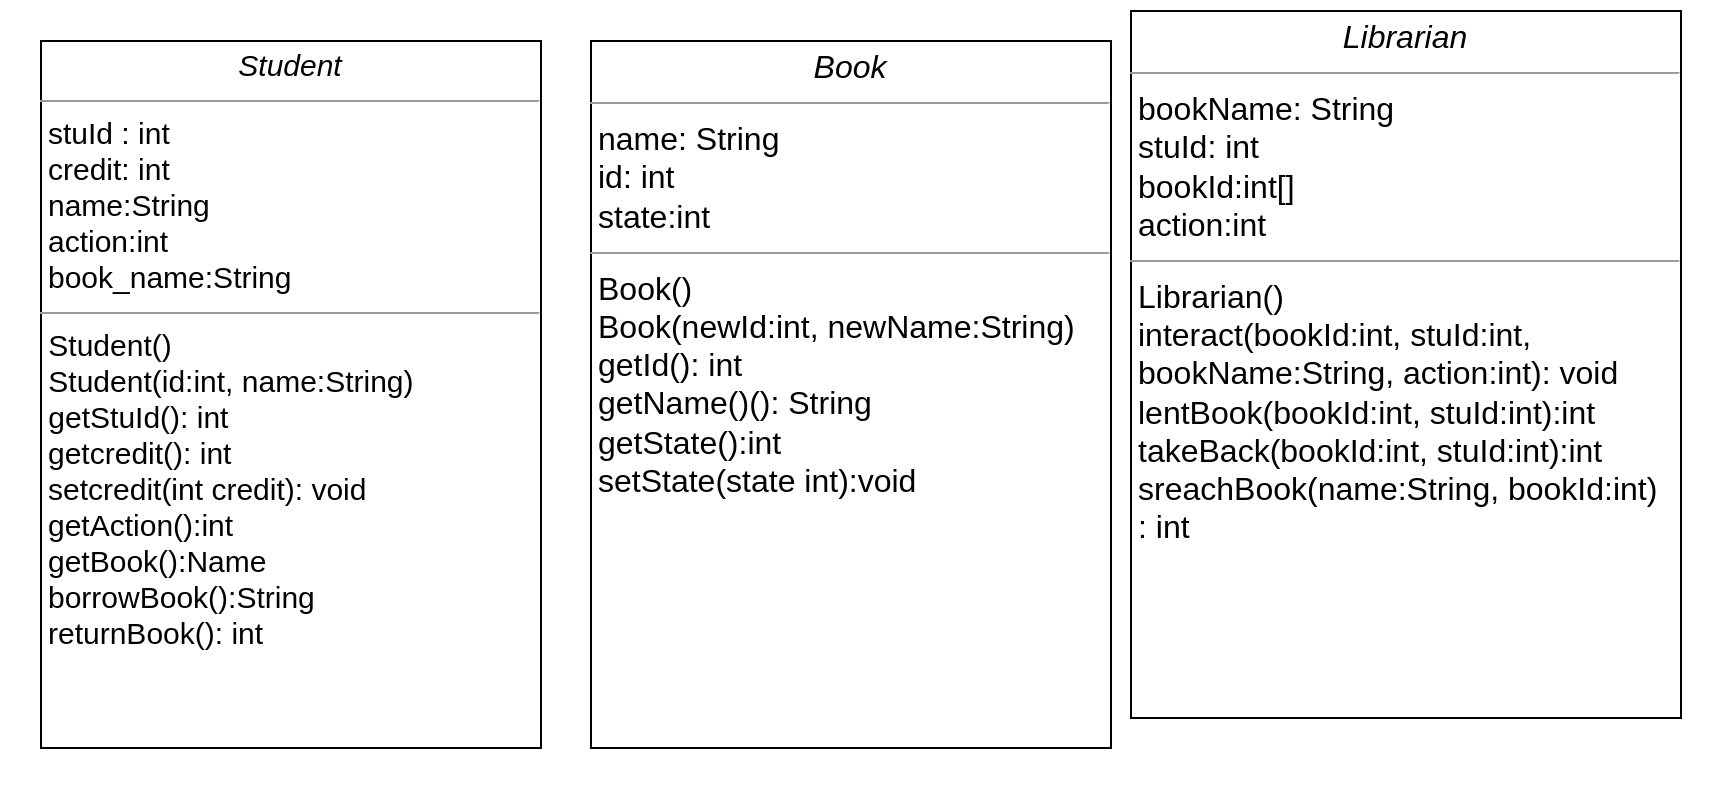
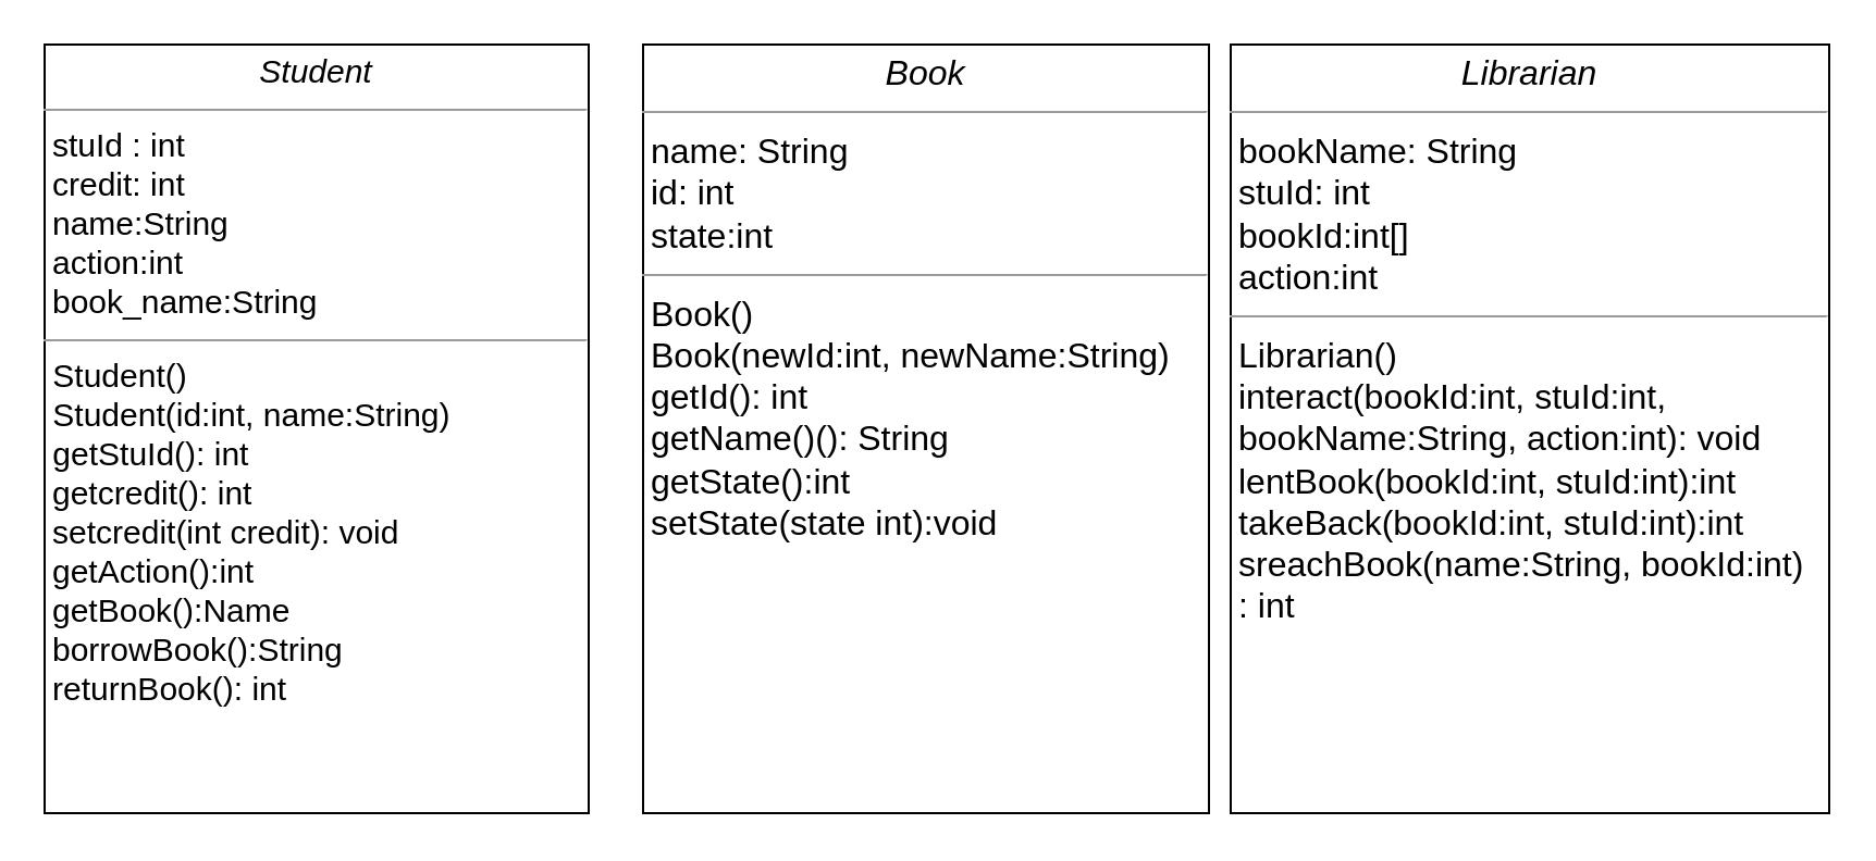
- <mxCell id="4" value="&lt;p style=&quot;margin: 4px 0px 0px ; text-align: center ; font-size: 16px&quot;&gt;&lt;i&gt;Librarian&lt;/i&gt;&lt;/p&gt;&lt;hr size=&quot;1&quot; style=&quot;font-size: 16px&quot;&gt;&lt;p style=&quot;margin: 0px 0px 0px 4px ; font-size: 16px&quot;&gt;&lt;font style=&quot;font-size: 16px&quot;&gt;bookName: String&lt;br&gt;stuId: int&lt;/font&gt;&lt;/p&gt;&lt;p style=&quot;margin: 0px 0px 0px 4px ; font-size: 16px&quot;&gt;&lt;font style=&quot;font-size: 16px&quot;&gt;bookId:int[]&lt;/font&gt;&lt;/p&gt;&lt;p style=&quot;margin: 0px 0px 0px 4px ; font-size: 16px&quot;&gt;&lt;font style=&quot;font-size: 16px&quot;&gt;action:int&lt;/font&gt;&lt;/p&gt;&lt;hr size=&quot;1&quot; style=&quot;font-size: 16px&quot;&gt;&lt;p style=&quot;margin: 0px 0px 0px 4px ; font-size: 16px&quot;&gt;&lt;font style=&quot;font-size: 16px&quot;&gt;Librarian()&lt;/font&gt;&lt;/p&gt;&lt;p style=&quot;margin: 0px 0px 0px 4px ; font-size: 16px&quot;&gt;interact(bookId:int, stuId:int,&amp;nbsp;&lt;/p&gt;&lt;p style=&quot;margin: 0px 0px 0px 4px ; font-size: 16px&quot;&gt;bookName:String, action:int): void&lt;/p&gt;&lt;p style=&quot;margin: 0px 0px 0px 4px ; font-size: 16px&quot;&gt;lentBook(bookId:int, stuId:int):int&lt;/p&gt;&lt;p style=&quot;margin: 0px 0px 0px 4px ; font-size: 16px&quot;&gt;takeBack(bookId:int, stuId:int):int&lt;/p&gt;&lt;p style=&quot;margin: 0px 0px 0px 4px ; font-size: 16px&quot;&gt;sreachBook(name:String, bookId:int)&lt;/p&gt;&lt;p style=&quot;margin: 0px 0px 0px 4px ; font-size: 16px&quot;&gt;: int&lt;/p&gt;" style="verticalAlign=top;align=left;overflow=fill;fontSize=12;fontFamily=Helvetica;html=1;shadow=0;comic=0;labelBackgroundColor=none;strokeWidth=1;" parent="1" vertex="1"><mxGeometry x="565" y="5" width="275" height="353.5" as="geometry" /></mxCell>
+ <mxCell id="4" value="&lt;p style=&quot;margin: 4px 0px 0px ; text-align: center ; font-size: 16px&quot;&gt;&lt;i&gt;Librarian&lt;/i&gt;&lt;/p&gt;&lt;hr size=&quot;1&quot; style=&quot;font-size: 16px&quot;&gt;&lt;p style=&quot;margin: 0px 0px 0px 4px ; font-size: 16px&quot;&gt;&lt;font style=&quot;font-size: 16px&quot;&gt;bookName: String&lt;br&gt;stuId: int&lt;/font&gt;&lt;/p&gt;&lt;p style=&quot;margin: 0px 0px 0px 4px ; font-size: 16px&quot;&gt;&lt;font style=&quot;font-size: 16px&quot;&gt;bookId:int[]&lt;/font&gt;&lt;/p&gt;&lt;p style=&quot;margin: 0px 0px 0px 4px ; font-size: 16px&quot;&gt;&lt;font style=&quot;font-size: 16px&quot;&gt;action:int&lt;/font&gt;&lt;/p&gt;&lt;hr size=&quot;1&quot; style=&quot;font-size: 16px&quot;&gt;&lt;p style=&quot;margin: 0px 0px 0px 4px ; font-size: 16px&quot;&gt;&lt;font style=&quot;font-size: 16px&quot;&gt;Librarian()&lt;/font&gt;&lt;/p&gt;&lt;p style=&quot;margin: 0px 0px 0px 4px ; font-size: 16px&quot;&gt;interact(bookId:int, stuId:int,&amp;nbsp;&lt;/p&gt;&lt;p style=&quot;margin: 0px 0px 0px 4px ; font-size: 16px&quot;&gt;bookName:String, action:int): void&lt;/p&gt;&lt;p style=&quot;margin: 0px 0px 0px 4px ; font-size: 16px&quot;&gt;lentBook(bookId:int, stuId:int):int&lt;/p&gt;&lt;p style=&quot;margin: 0px 0px 0px 4px ; font-size: 16px&quot;&gt;takeBack(bookId:int, stuId:int):int&lt;/p&gt;&lt;p style=&quot;margin: 0px 0px 0px 4px ; font-size: 16px&quot;&gt;sreachBook(name:String, bookId:int)&lt;/p&gt;&lt;p style=&quot;margin: 0px 0px 0px 4px ; font-size: 16px&quot;&gt;: int&lt;/p&gt;" style="verticalAlign=top;align=left;overflow=fill;fontSize=12;fontFamily=Helvetica;html=1;shadow=0;comic=0;labelBackgroundColor=none;strokeWidth=1;" parent="1" vertex="1"><mxGeometry x="565" y="20" width="275" height="353.5" as="geometry" /></mxCell>
